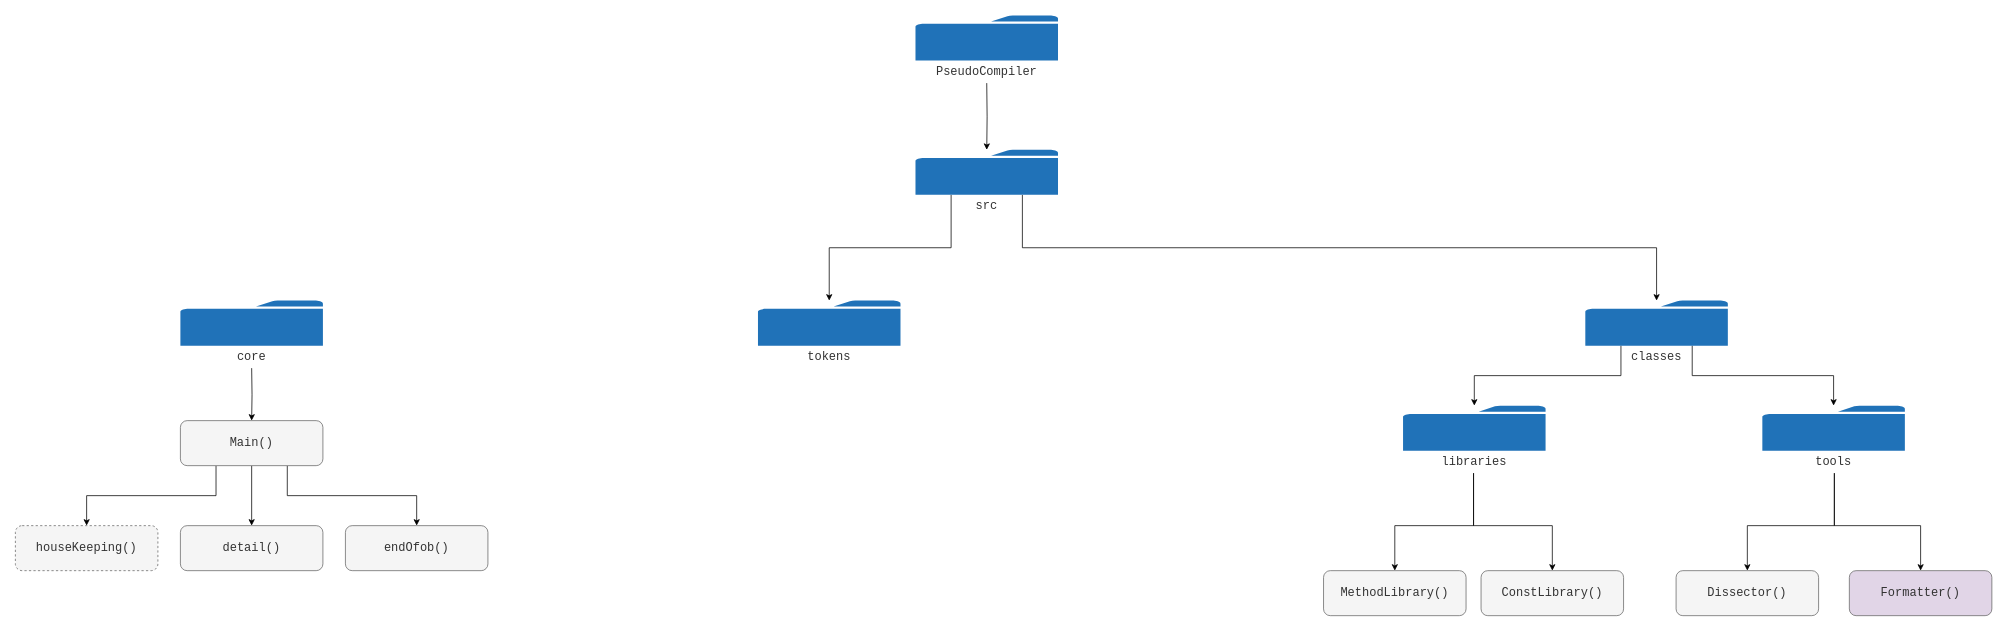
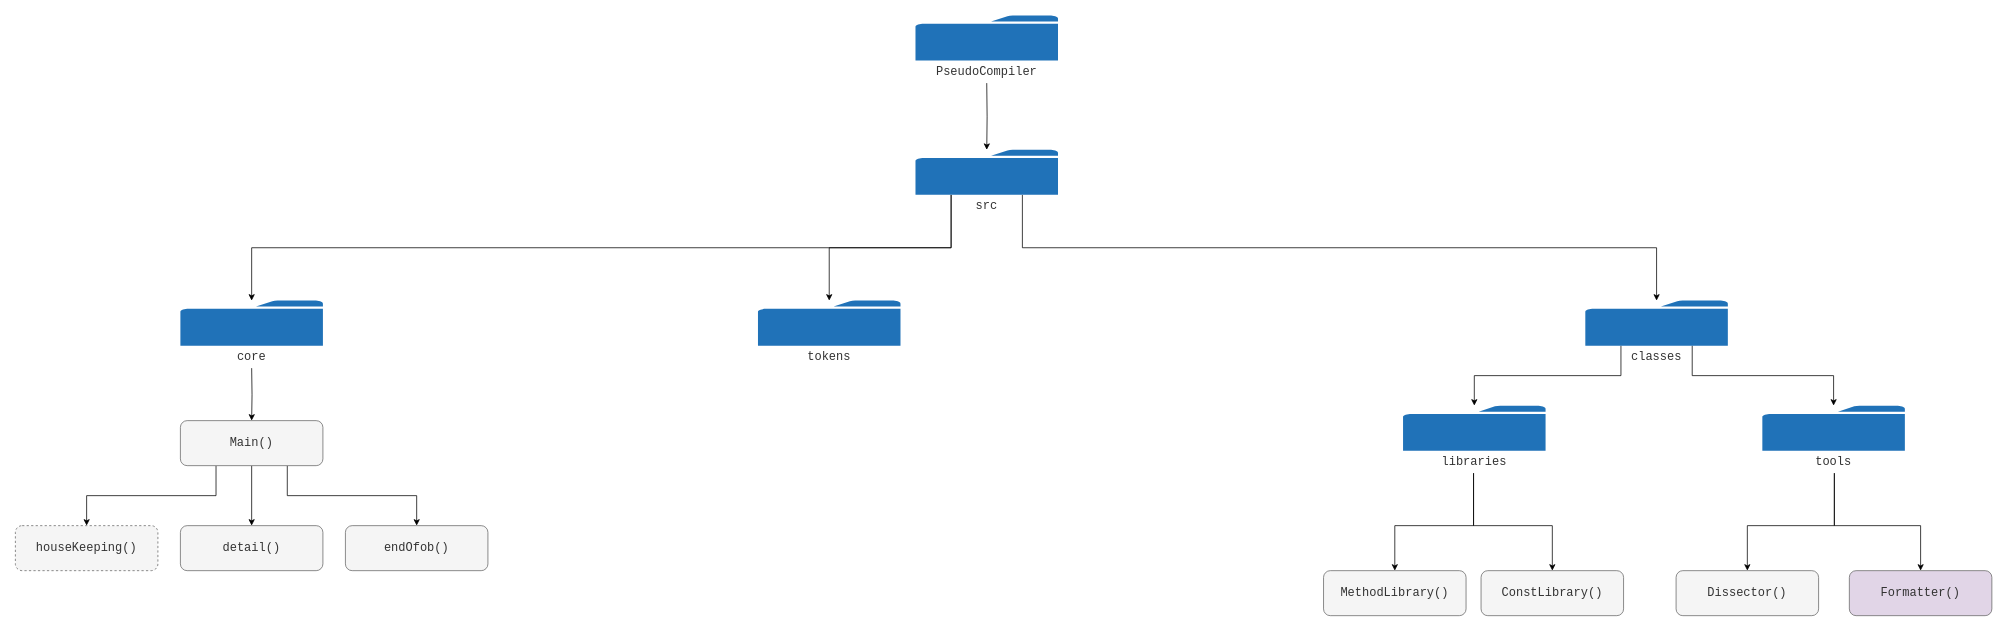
+ <mxCell id="16" style="edgeStyle=orthogonalEdgeStyle;rounded=0;orthogonalLoop=1;jettySize=auto;html=1;exitX=0.25;exitY=1;exitDx=0;exitDy=0;entryX=0.5;entryY=0;entryDx=0;entryDy=0;" edge="1" parent="1" source="28" target="30"><mxGeometry relative="1" as="geometry"><mxPoint x="1267.5" y="270" as="sourcePoint" /></mxGeometry></mxCell>
